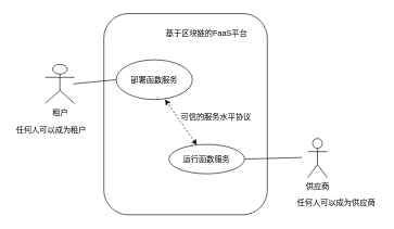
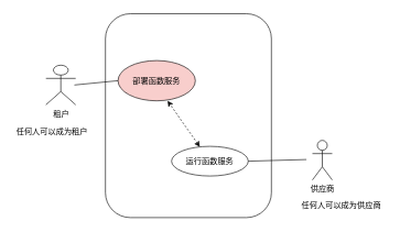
- <mxCell id="4" value="基于区块链的FaaS平台" style="text;html=1;strokeColor=none;fillColor=none;align=center;verticalAlign=middle;whiteSpace=wrap;rounded=0;" parent="1" vertex="1"><mxGeometry x="249" y="32" width="136" height="36" as="geometry" /></mxCell>
- <mxCell id="5" value="部署函数服务" style="ellipse;whiteSpace=wrap;html=1;" parent="1" vertex="1"><mxGeometry x="178" y="91" width="117" height="61" as="geometry" /></mxCell>
+ <mxCell id="5" value="部署函数服务" style="ellipse;whiteSpace=wrap;html=1;fillColor=#f8cecc;" parent="1" vertex="1"><mxGeometry x="178" y="91" width="117" height="61" as="geometry" /></mxCell>
- <mxCell id="12" value="可信的服务水平协议" style="text;html=1;strokeColor=none;fillColor=none;align=center;verticalAlign=middle;whiteSpace=wrap;rounded=0;" vertex="1" parent="1"><mxGeometry x="270" y="169" width="123" height="20" as="geometry" /></mxCell>
